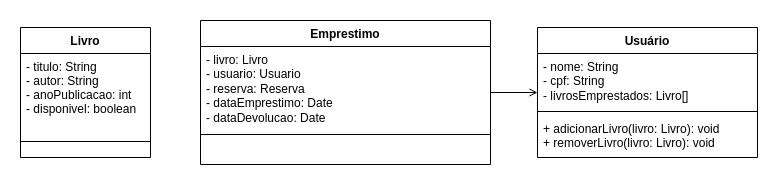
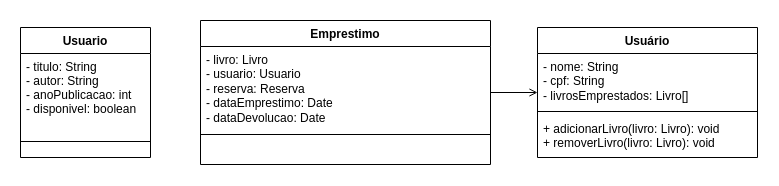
- <mxCell id="2" value="Livro" style="swimlane;fontStyle=1;align=center;verticalAlign=top;childLayout=stackLayout;horizontal=1;startSize=26;horizontalStack=0;resizeParent=1;resizeLast=0;collapsible=1;marginBottom=0;rounded=0;shadow=0;strokeWidth=1;" parent="1" vertex="1"><mxGeometry x="20" y="27" width="130" height="130" as="geometry"><mxRectangle x="550" y="140" width="160" height="26" as="alternateBounds" /></mxGeometry></mxCell>
+ <mxCell id="2" value="Usuario" style="swimlane;fontStyle=1;align=center;verticalAlign=top;childLayout=stackLayout;horizontal=1;startSize=26;horizontalStack=0;resizeParent=1;resizeLast=0;collapsible=1;marginBottom=0;rounded=0;shadow=0;strokeWidth=1;" parent="1" vertex="1"><mxGeometry x="20" y="27" width="130" height="130" as="geometry"><mxRectangle x="550" y="140" width="160" height="26" as="alternateBounds" /></mxGeometry></mxCell>
